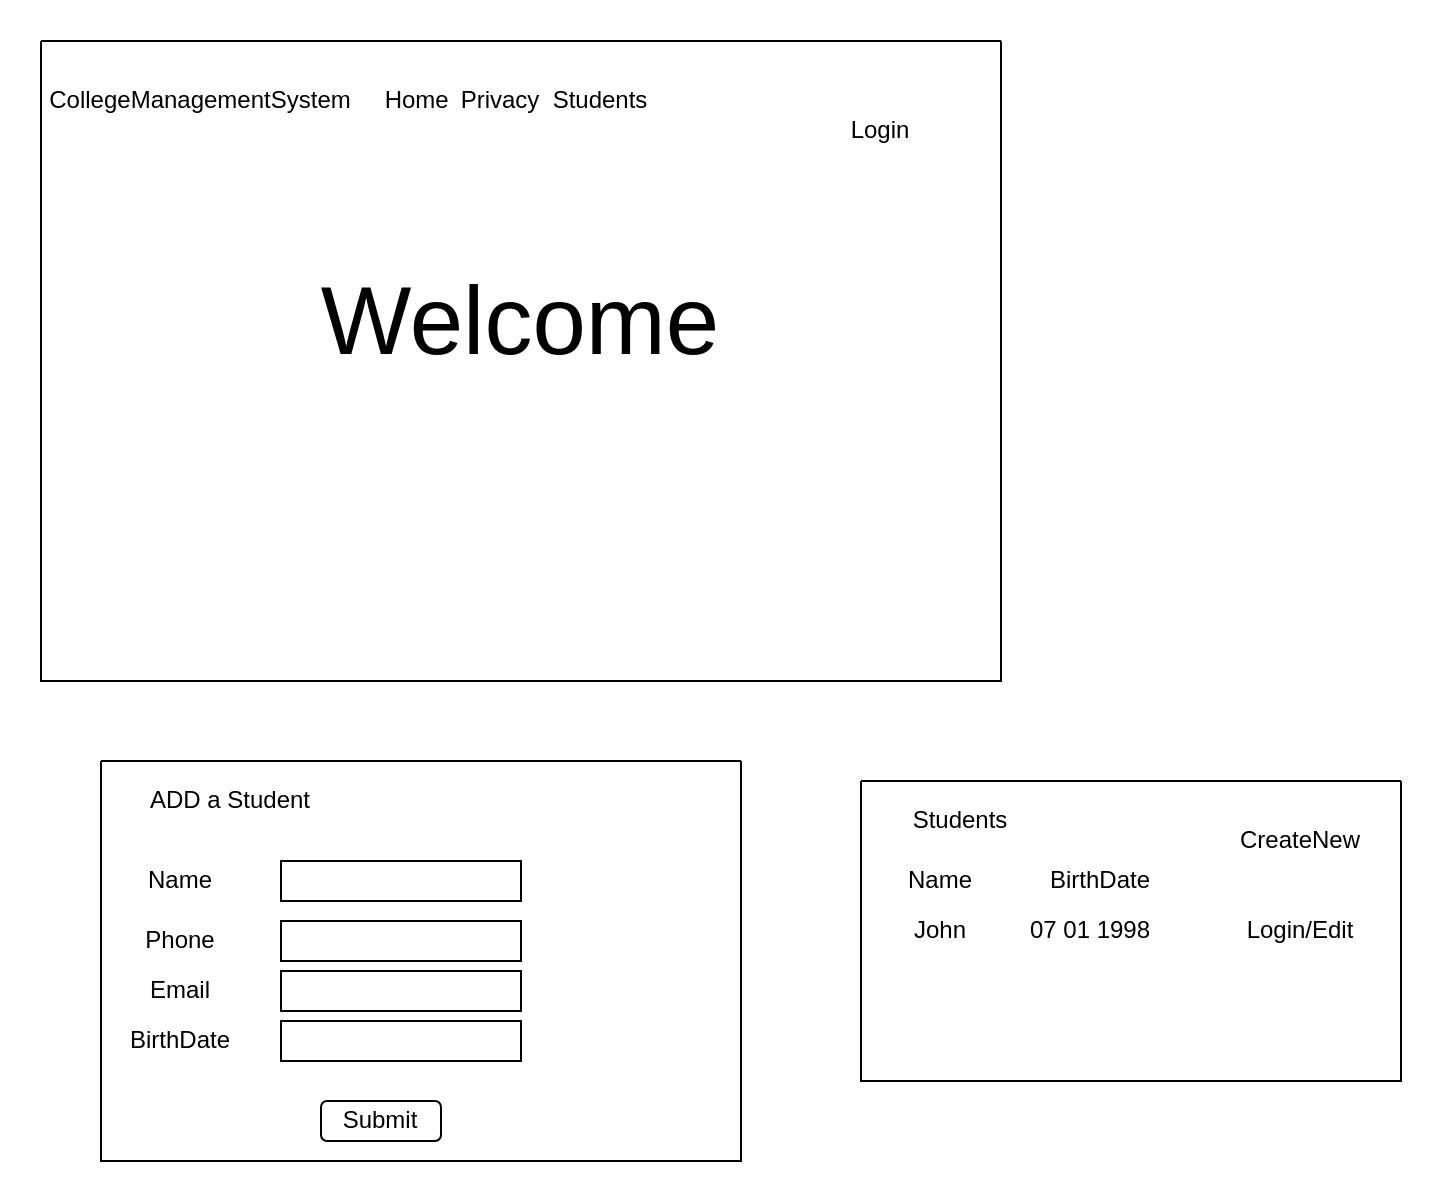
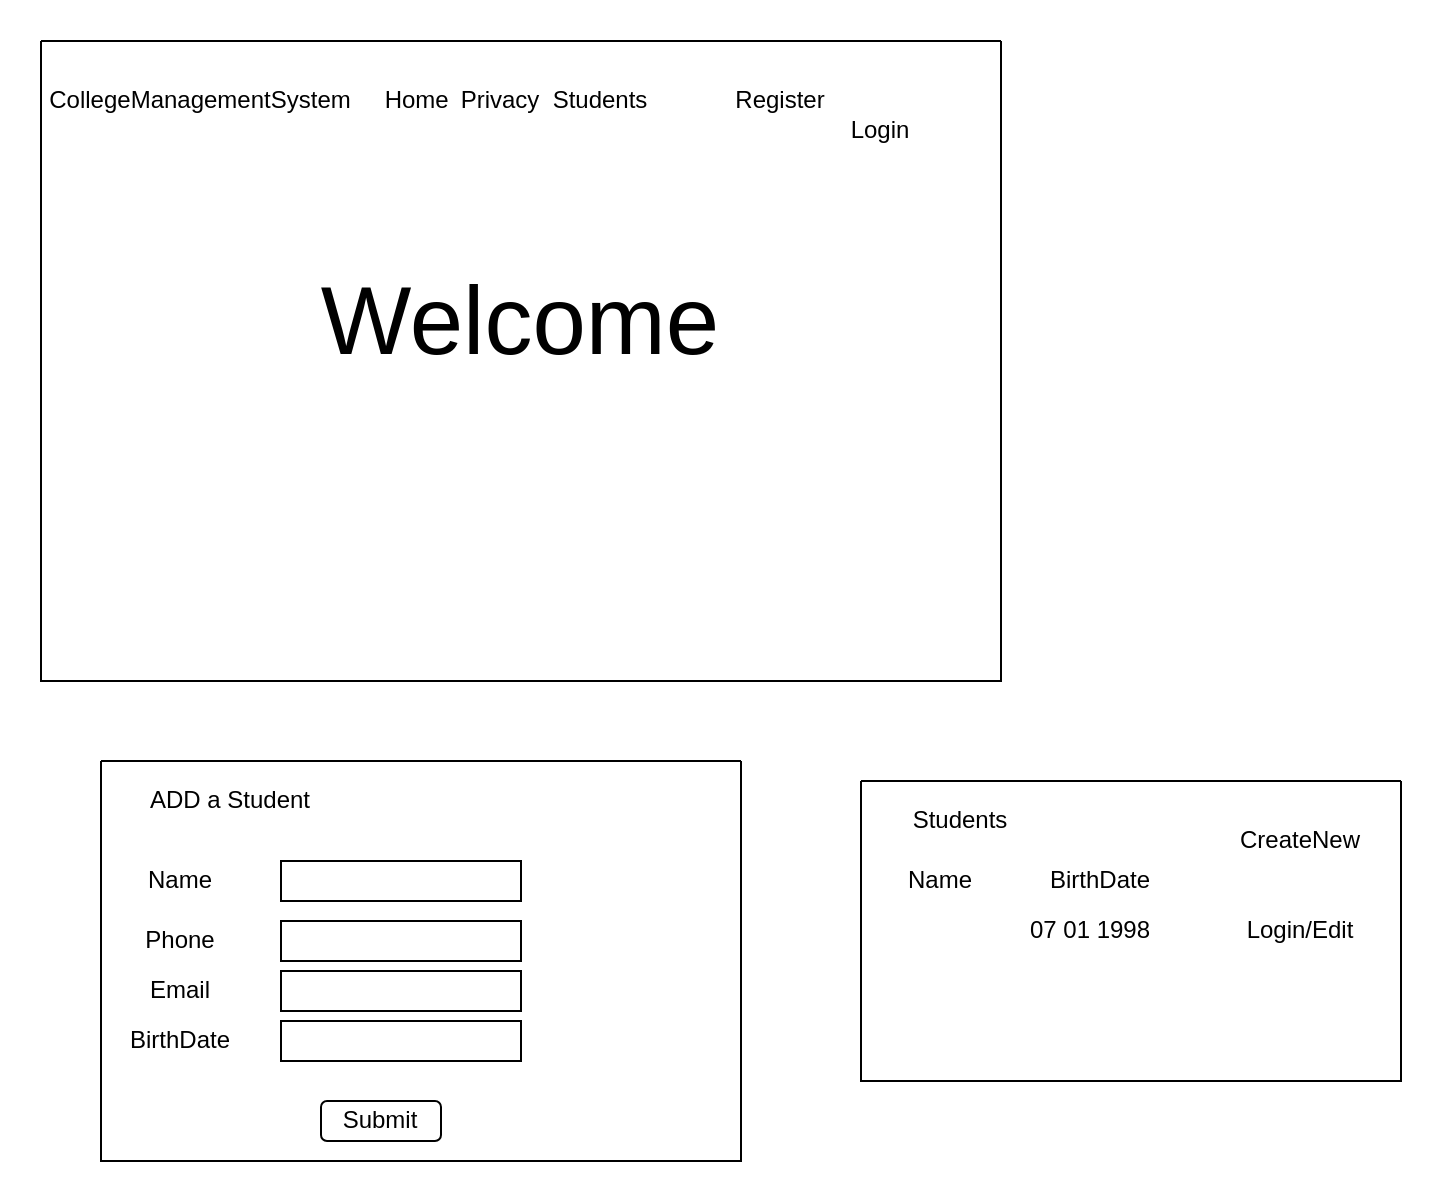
+ <mxCell id="7" value="Register" style="text;html=1;strokeColor=none;fillColor=none;align=center;verticalAlign=middle;whiteSpace=wrap;rounded=0;" vertex="1" parent="2"><mxGeometry x="350" y="20" width="40" height="20" as="geometry" /></mxCell>
- <mxCell id="27" value="John" style="text;html=1;strokeColor=none;fillColor=none;align=center;verticalAlign=middle;whiteSpace=wrap;rounded=0;" vertex="1" parent="22"><mxGeometry x="20" y="65" width="40" height="20" as="geometry" /></mxCell>
